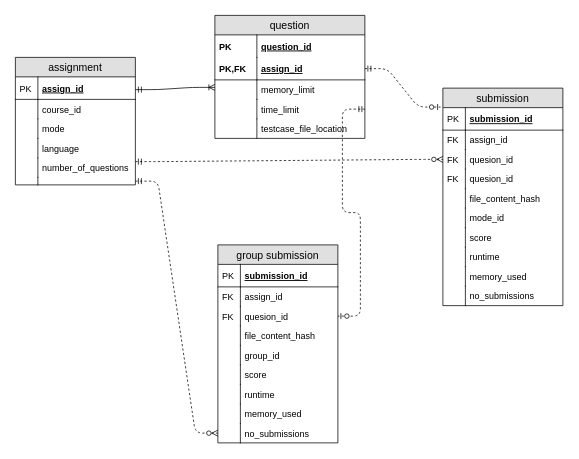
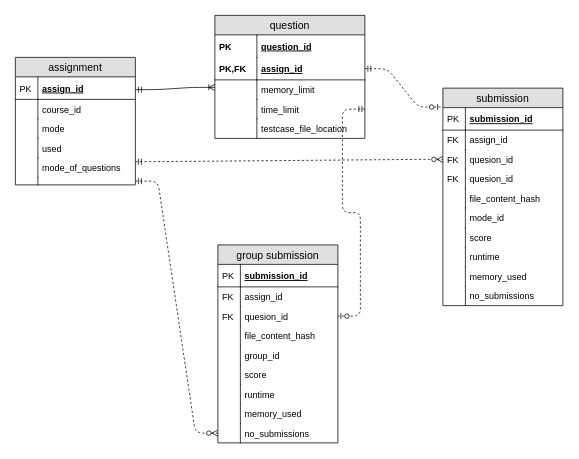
- <mxCell id="9" value="language" style="shape=partialRectangle;top=0;left=0;right=0;bottom=0;align=left;verticalAlign=top;fillColor=none;spacingLeft=34;spacingRight=4;overflow=hidden;rotatable=0;points=[[0,0.5],[1,0.5]];portConstraint=eastwest;dropTarget=0;fontSize=12;" parent="2" vertex="1"><mxGeometry y="108" width="160" height="26" as="geometry" /></mxCell>
+ <mxCell id="9" value="used" style="shape=partialRectangle;top=0;left=0;right=0;bottom=0;align=left;verticalAlign=top;fillColor=none;spacingLeft=34;spacingRight=4;overflow=hidden;rotatable=0;points=[[0,0.5],[1,0.5]];portConstraint=eastwest;dropTarget=0;fontSize=12;" parent="2" vertex="1"><mxGeometry y="108" width="160" height="26" as="geometry" /></mxCell>
- <mxCell id="11" value="number_of_questions" style="shape=partialRectangle;top=0;left=0;right=0;bottom=0;align=left;verticalAlign=top;fillColor=none;spacingLeft=34;spacingRight=4;overflow=hidden;rotatable=0;points=[[0,0.5],[1,0.5]];portConstraint=eastwest;dropTarget=0;fontSize=12;" parent="2" vertex="1"><mxGeometry y="134" width="160" height="26" as="geometry" /></mxCell>
+ <mxCell id="11" value="mode_of_questions" style="shape=partialRectangle;top=0;left=0;right=0;bottom=0;align=left;verticalAlign=top;fillColor=none;spacingLeft=34;spacingRight=4;overflow=hidden;rotatable=0;points=[[0,0.5],[1,0.5]];portConstraint=eastwest;dropTarget=0;fontSize=12;" parent="2" vertex="1"><mxGeometry y="134" width="160" height="26" as="geometry" /></mxCell>
